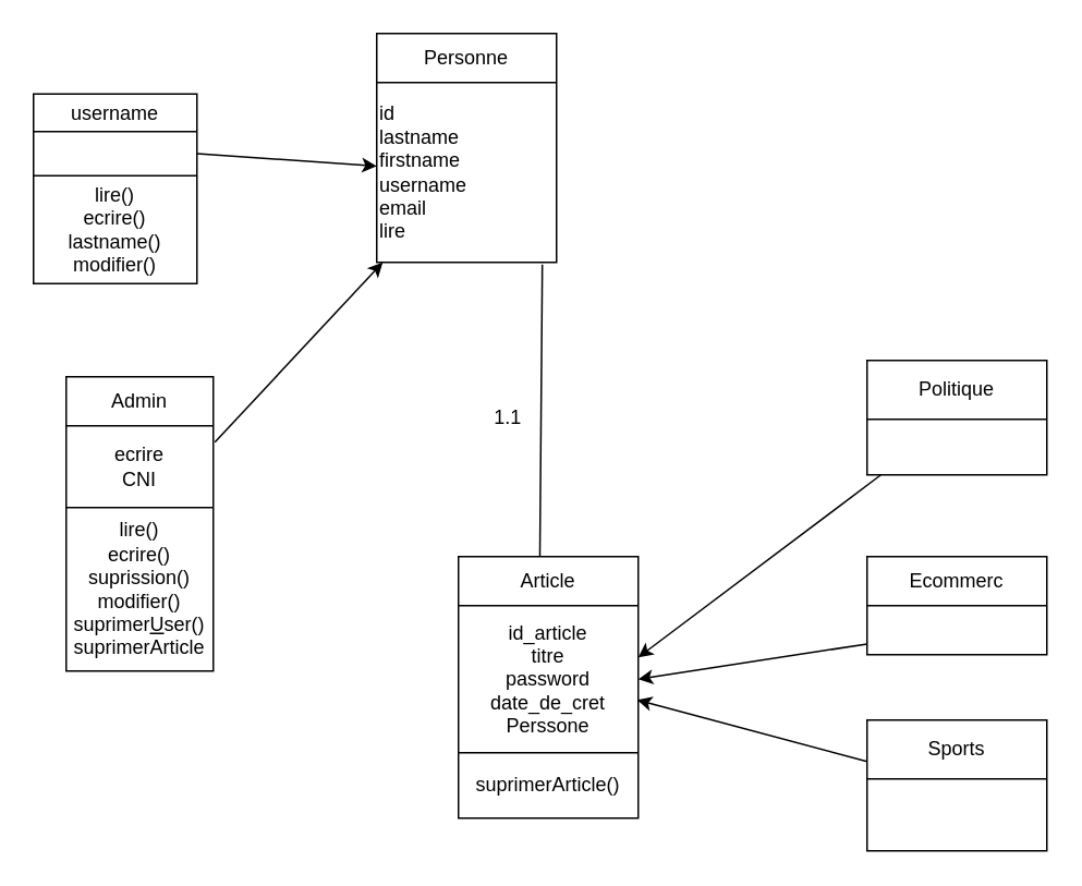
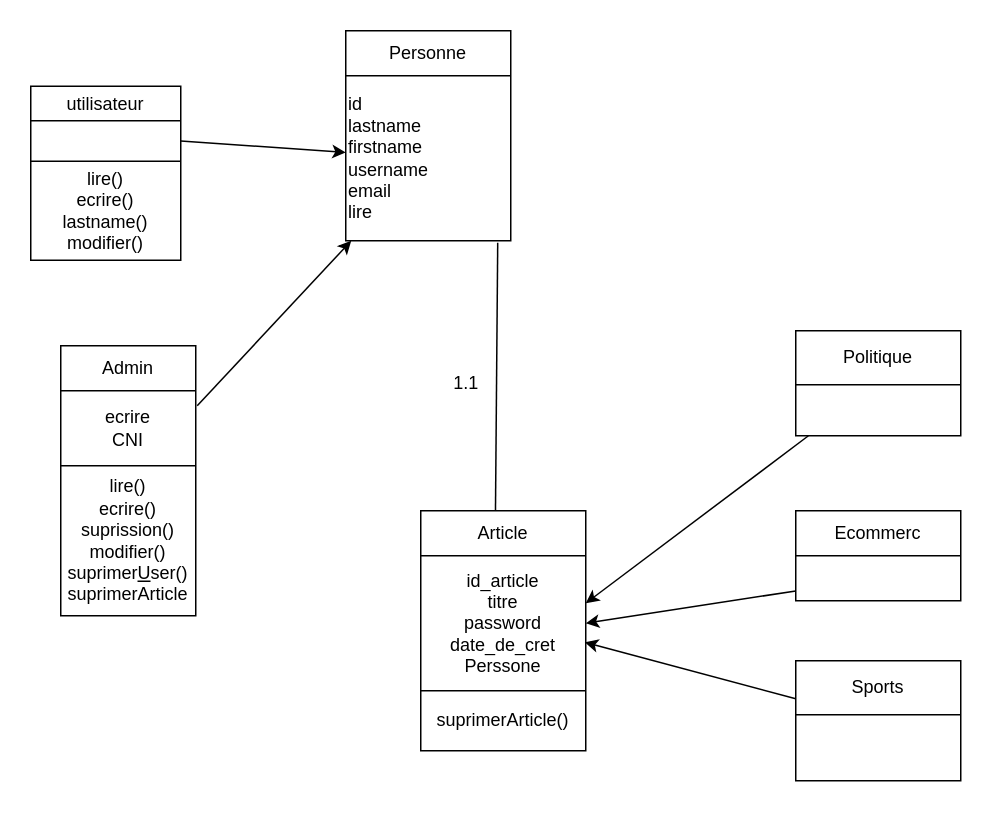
- <mxCell id="19" value="username" style="shape=partialRectangle;html=1;whiteSpace=wrap;connectable=0;overflow=hidden;fillColor=none;top=0;left=0;bottom=0;right=0;pointerEvents=1;" parent="18" vertex="1"><mxGeometry width="100" height="23" as="geometry"><mxRectangle width="100" height="23" as="alternateBounds" /></mxGeometry></mxCell>
+ <mxCell id="19" value="utilisateur" style="shape=partialRectangle;html=1;whiteSpace=wrap;connectable=0;overflow=hidden;fillColor=none;top=0;left=0;bottom=0;right=0;pointerEvents=1;" parent="18" vertex="1"><mxGeometry width="100" height="23" as="geometry"><mxRectangle width="100" height="23" as="alternateBounds" /></mxGeometry></mxCell>
